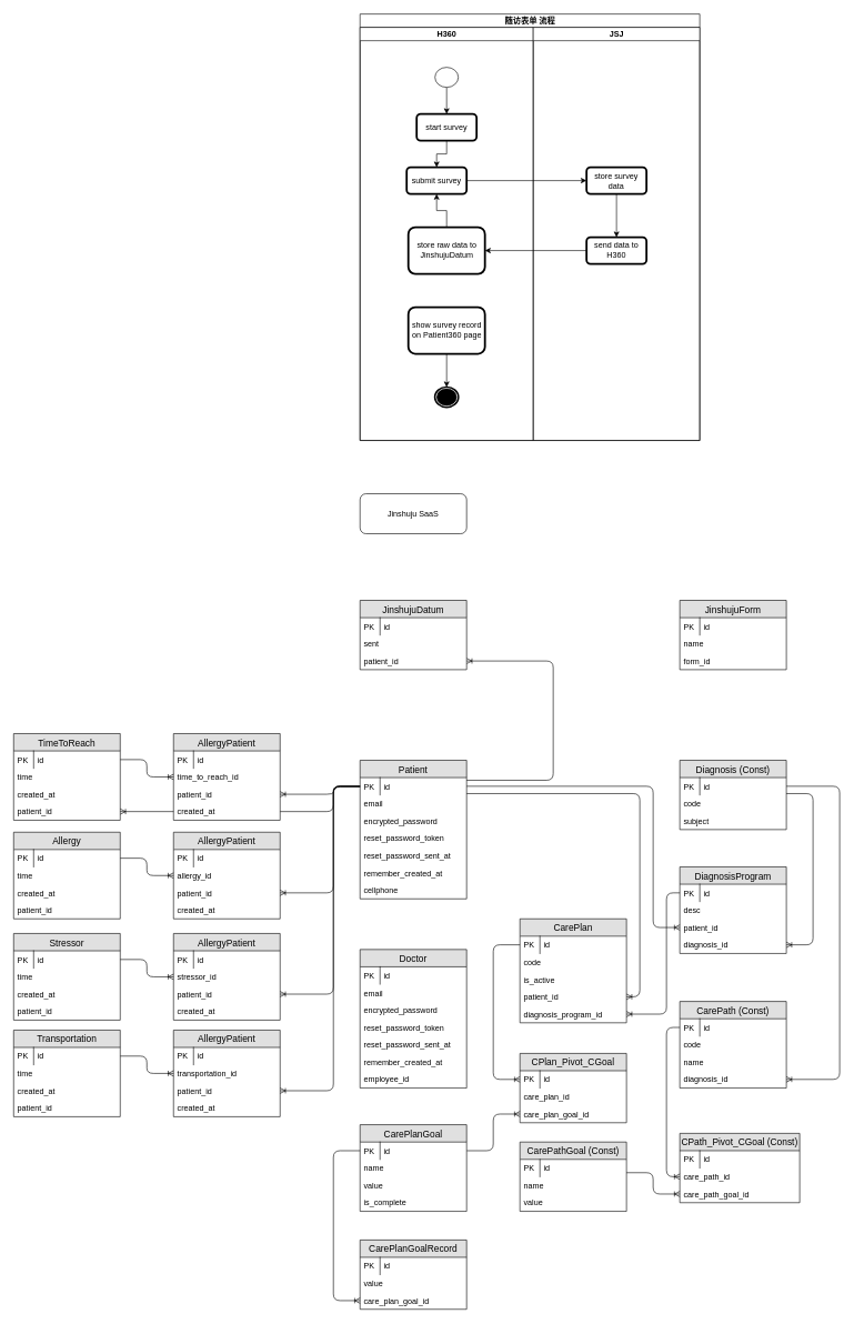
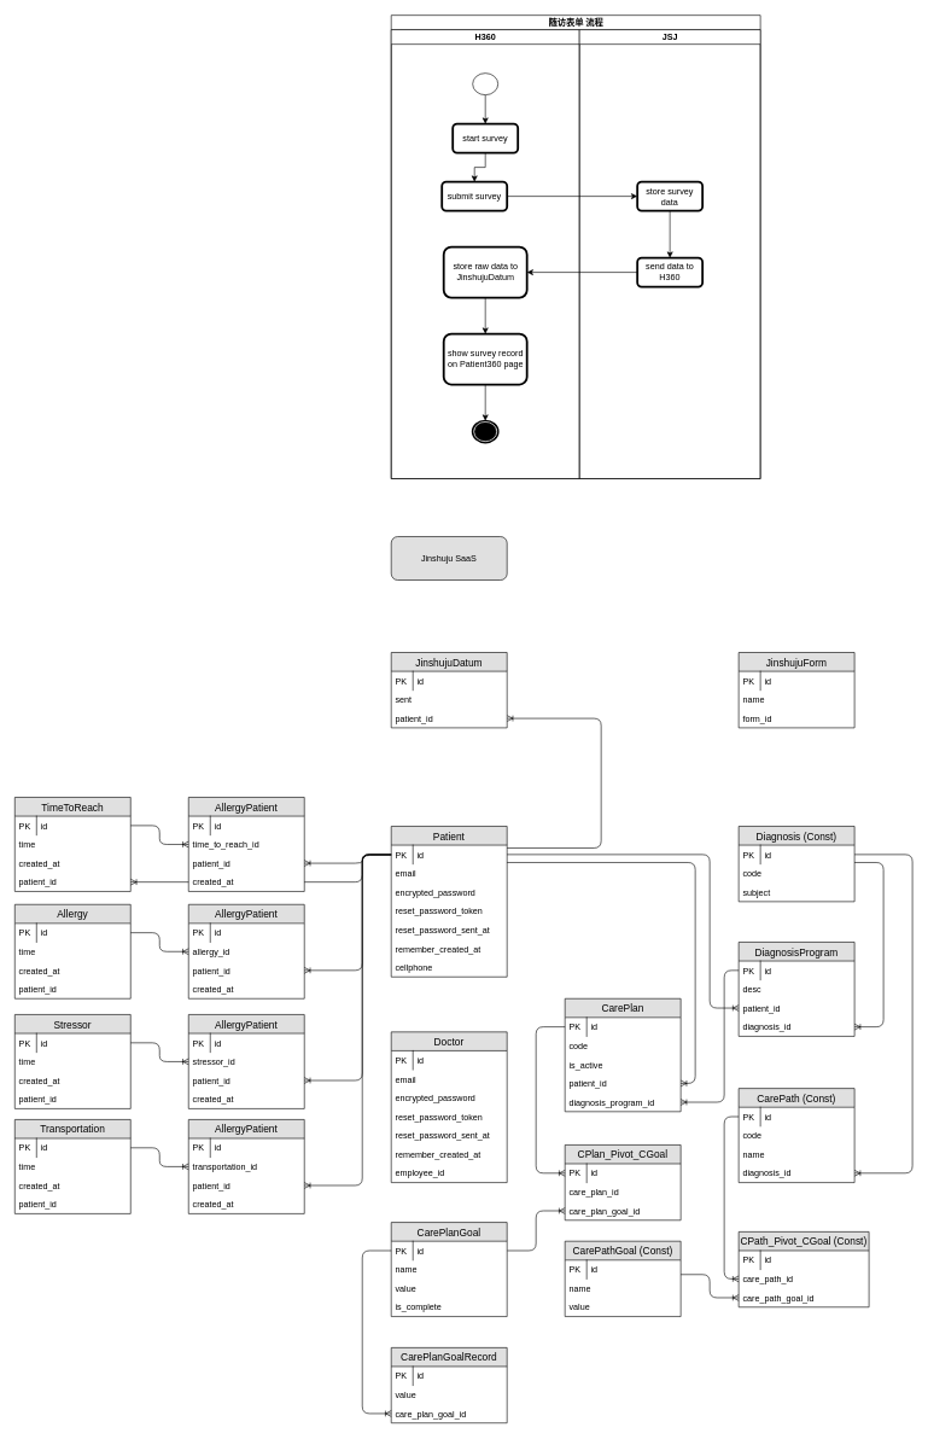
- <mxCell id="145" value="" style="edgeStyle=orthogonalEdgeStyle;rounded=0;orthogonalLoop=1;jettySize=auto;html=1;" edge="1" parent="140" source="147" target="144"><mxGeometry relative="1" as="geometry" /></mxCell>
+ <mxCell id="145" value="" style="edgeStyle=orthogonalEdgeStyle;rounded=0;orthogonalLoop=1;jettySize=auto;html=1;" edge="1" parent="140" source="147" target="149"><mxGeometry relative="1" as="geometry" /></mxCell>
- <mxCell id="137" value="Jinshuju SaaS" style="rounded=1;whiteSpace=wrap;html=1;" vertex="1" parent="1"><mxGeometry x="540" y="740" width="160" height="60" as="geometry" /></mxCell>
+ <mxCell id="137" value="Jinshuju SaaS" style="rounded=1;whiteSpace=wrap;html=1;fillColor=#e0e0e0;" vertex="1" parent="1"><mxGeometry x="540" y="740" width="160" height="60" as="geometry" /></mxCell>
